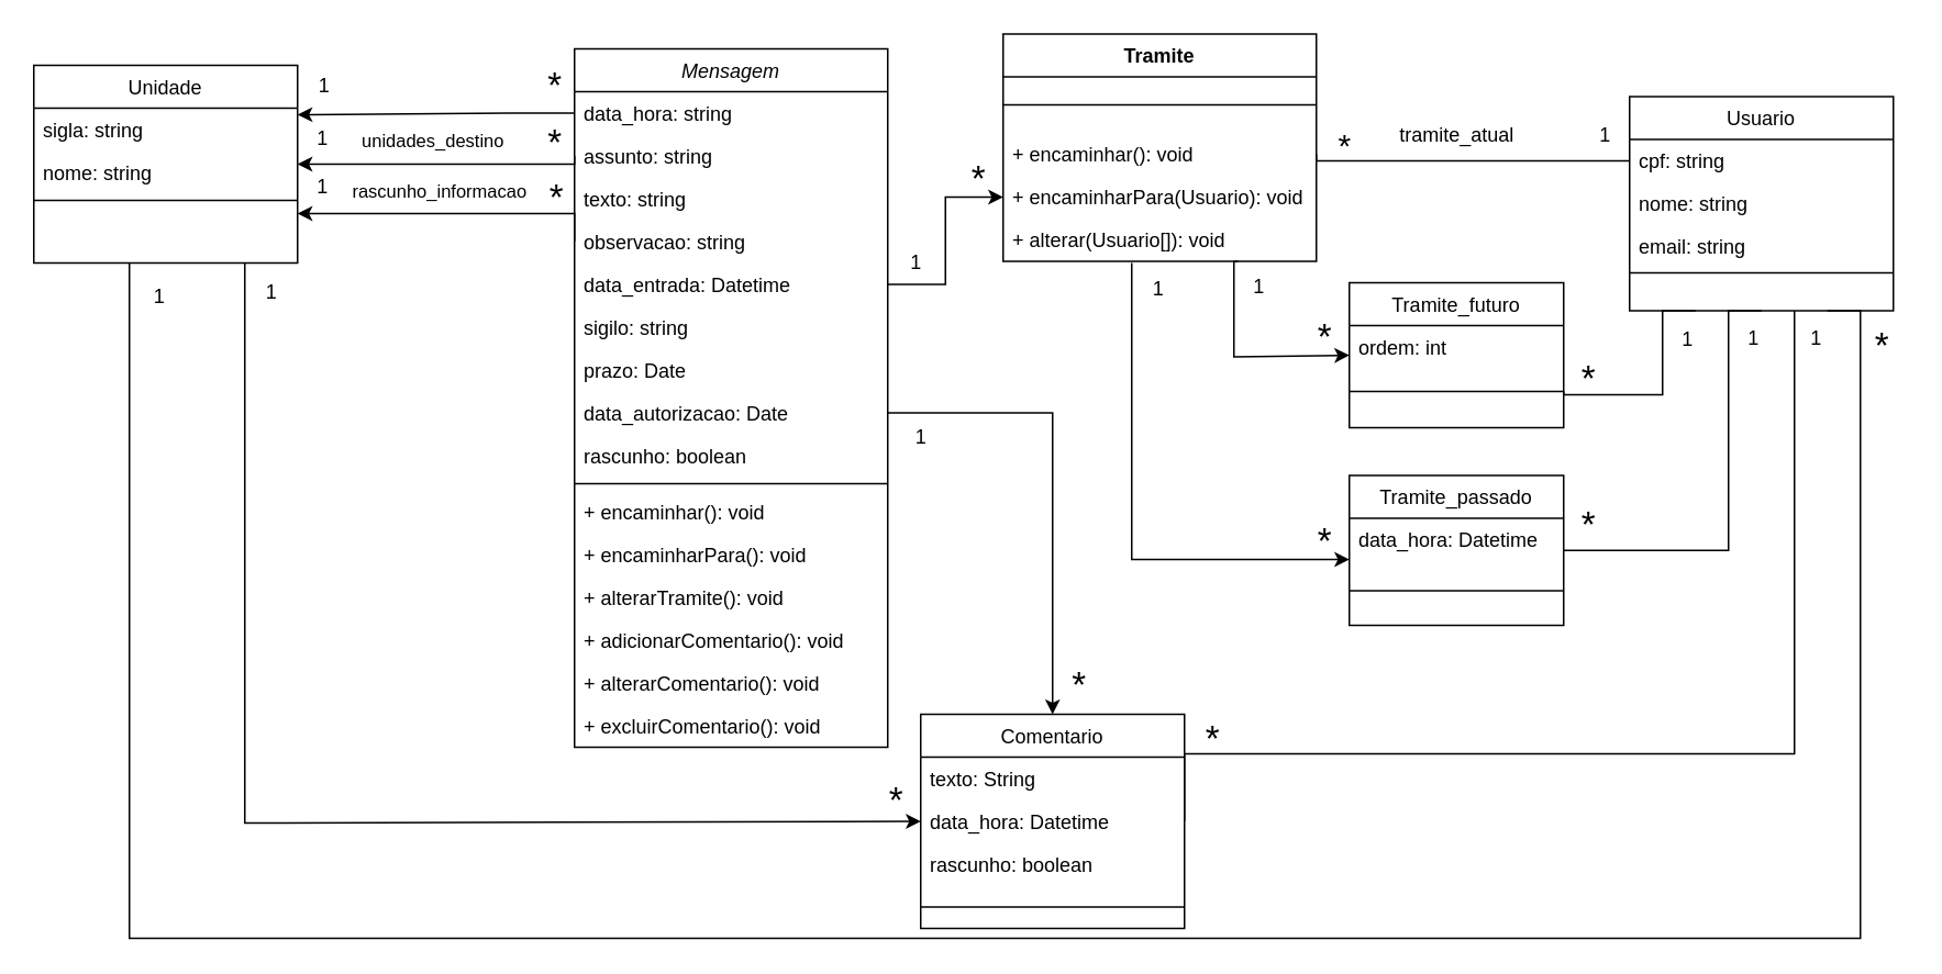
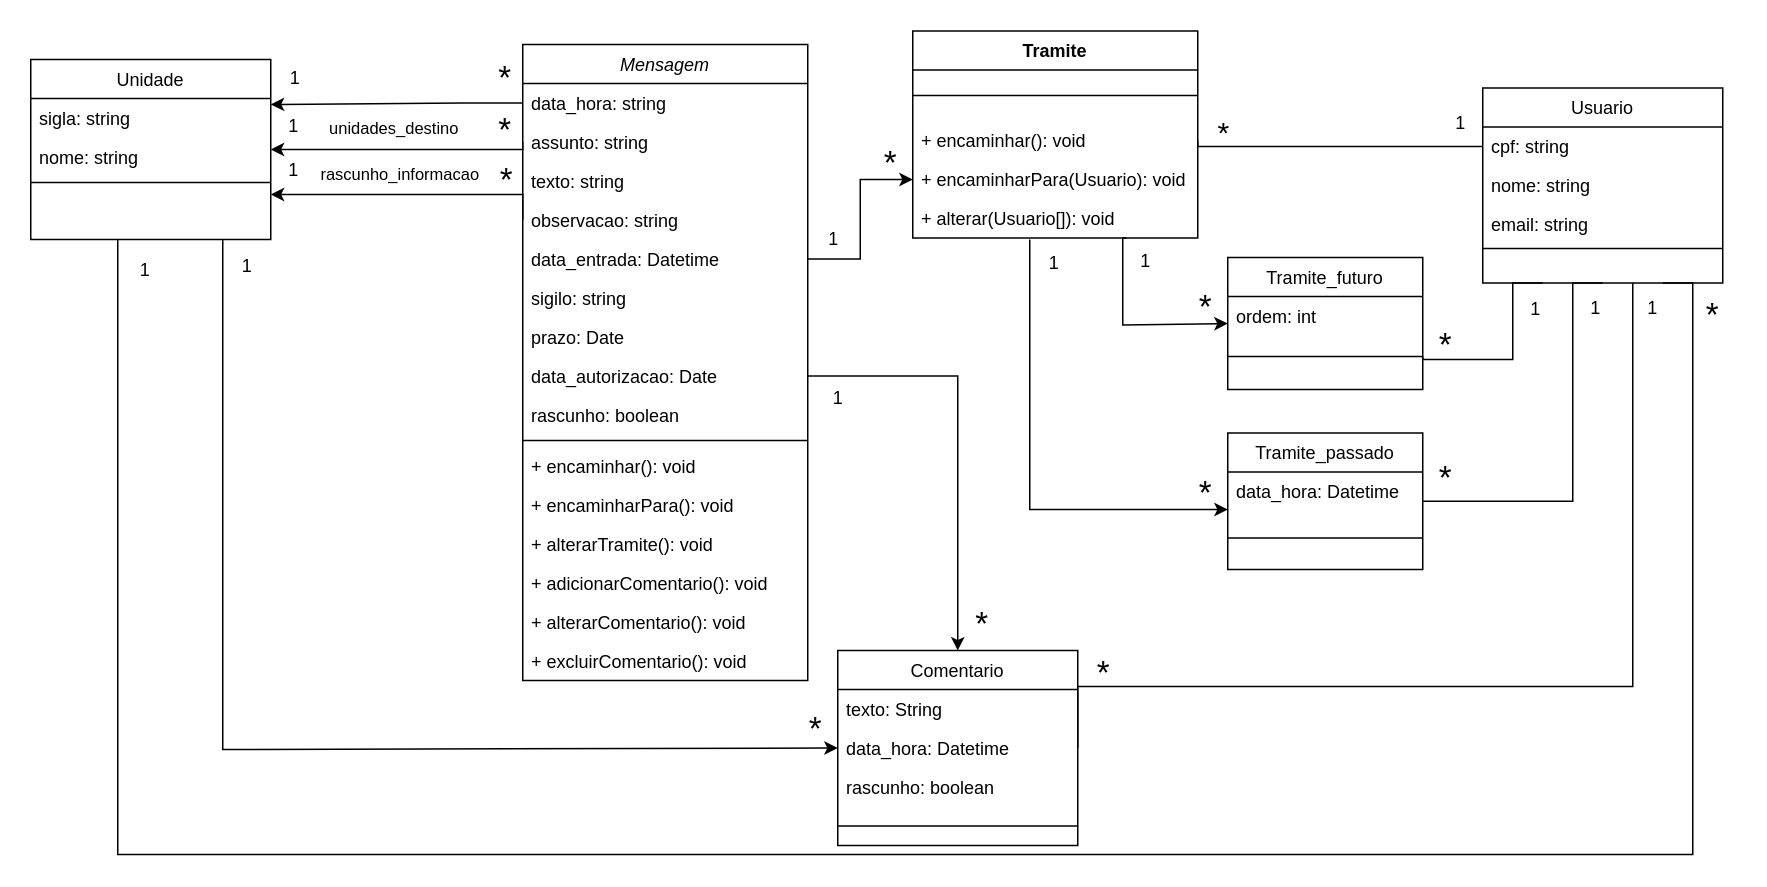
- <mxCell id="42" value="tramite_atual" style="text;html=1;align=center;verticalAlign=middle;resizable=0;points=[];autosize=1;strokeColor=none;fillColor=none;" parent="1" vertex="1"><mxGeometry x="838" y="67" width="90" height="30" as="geometry" /></mxCell>
